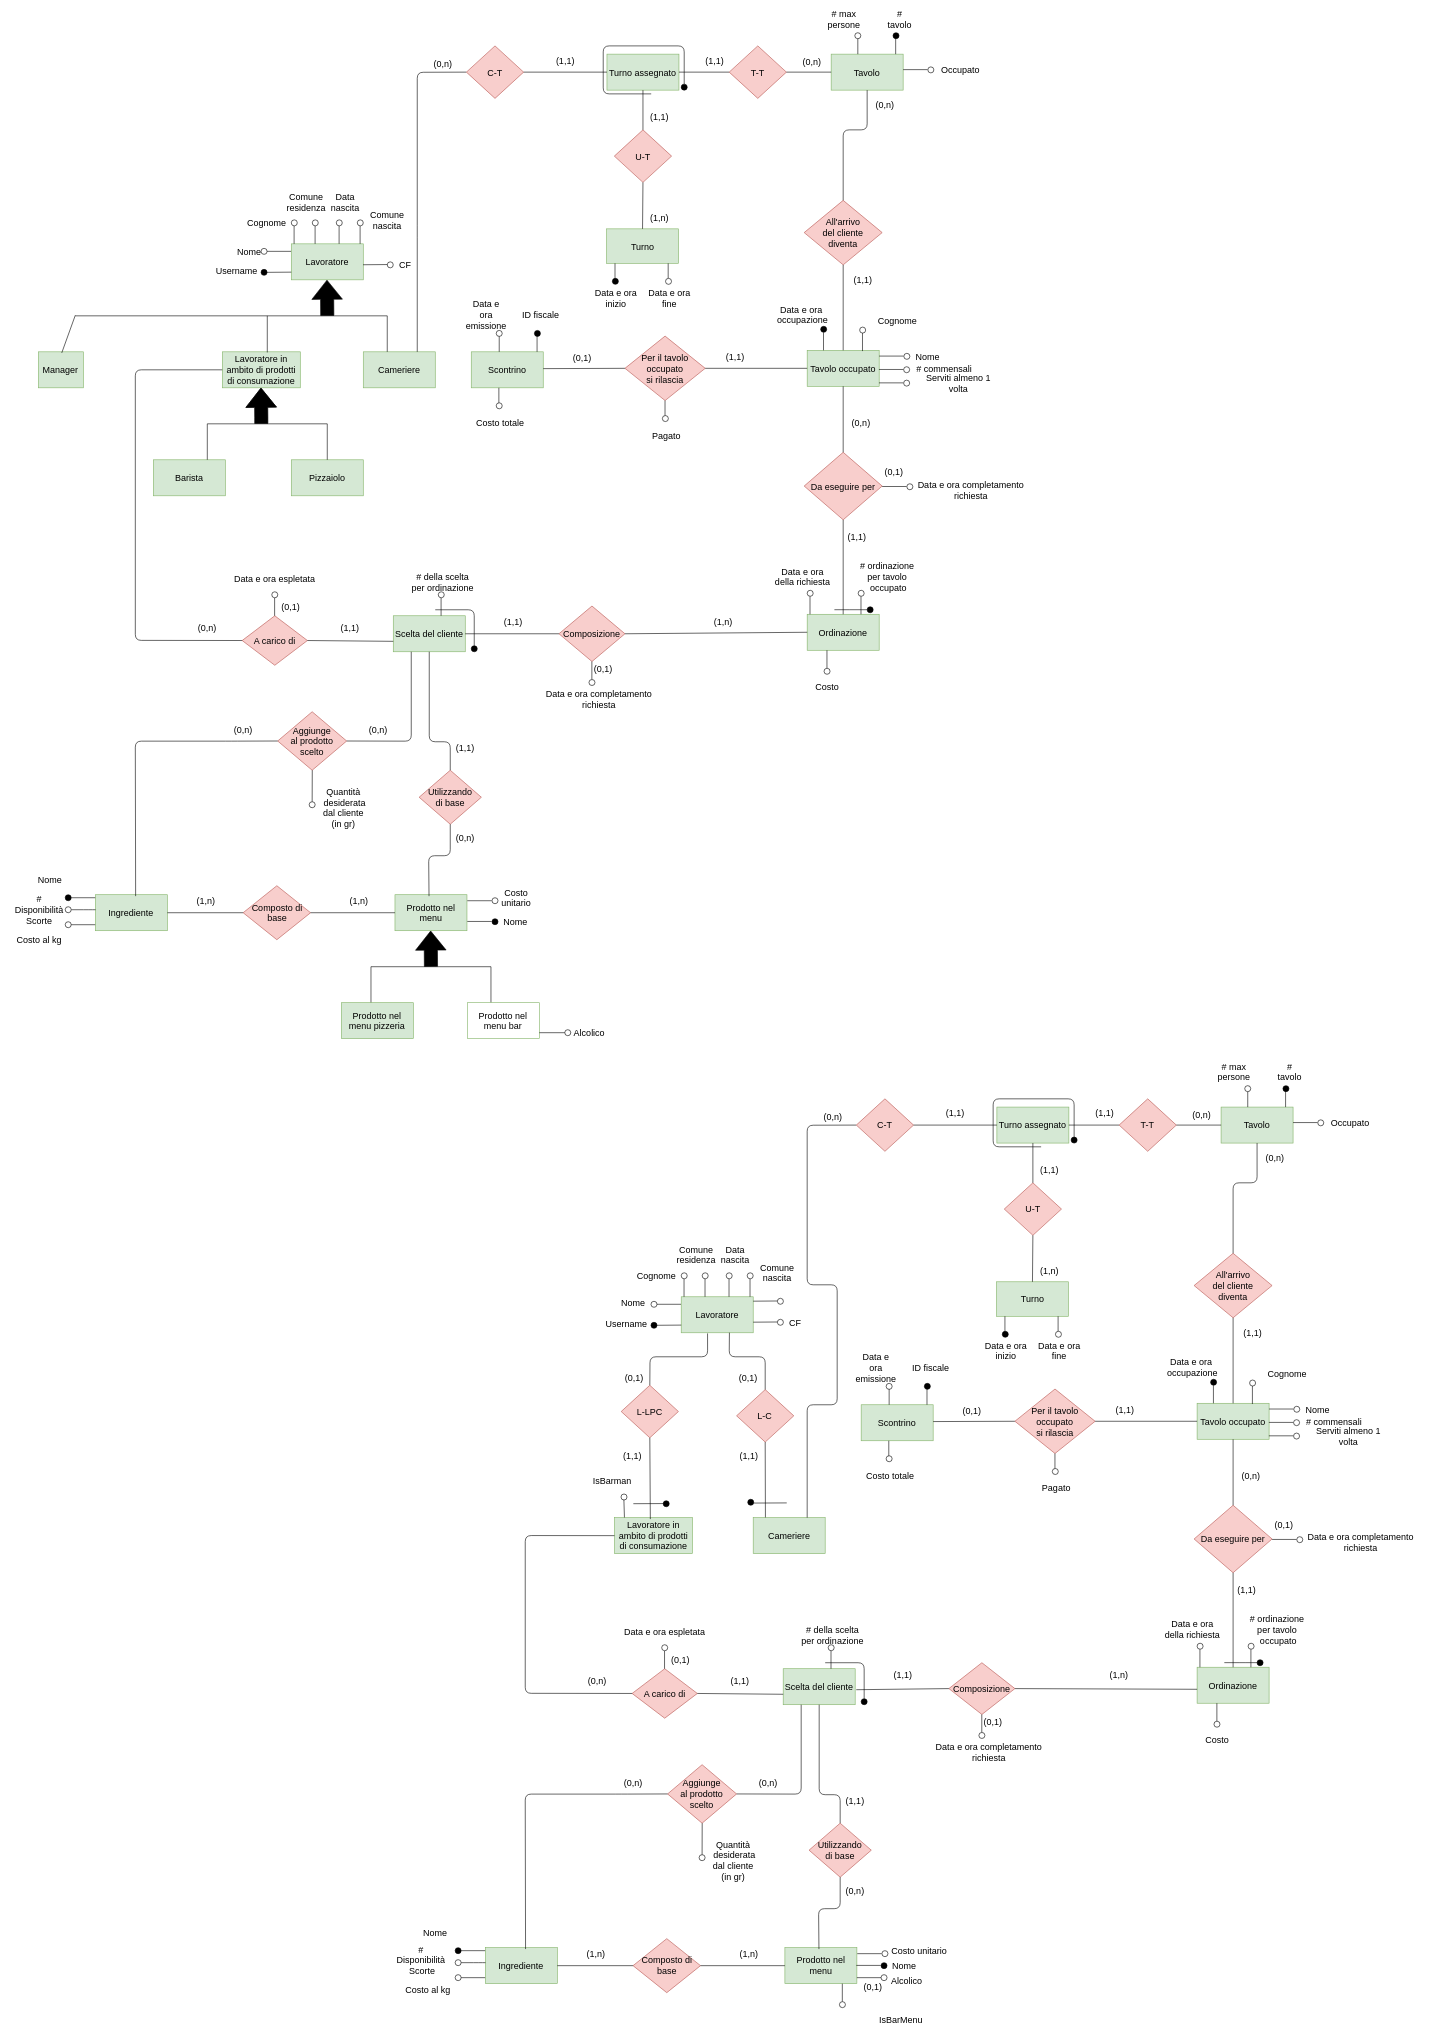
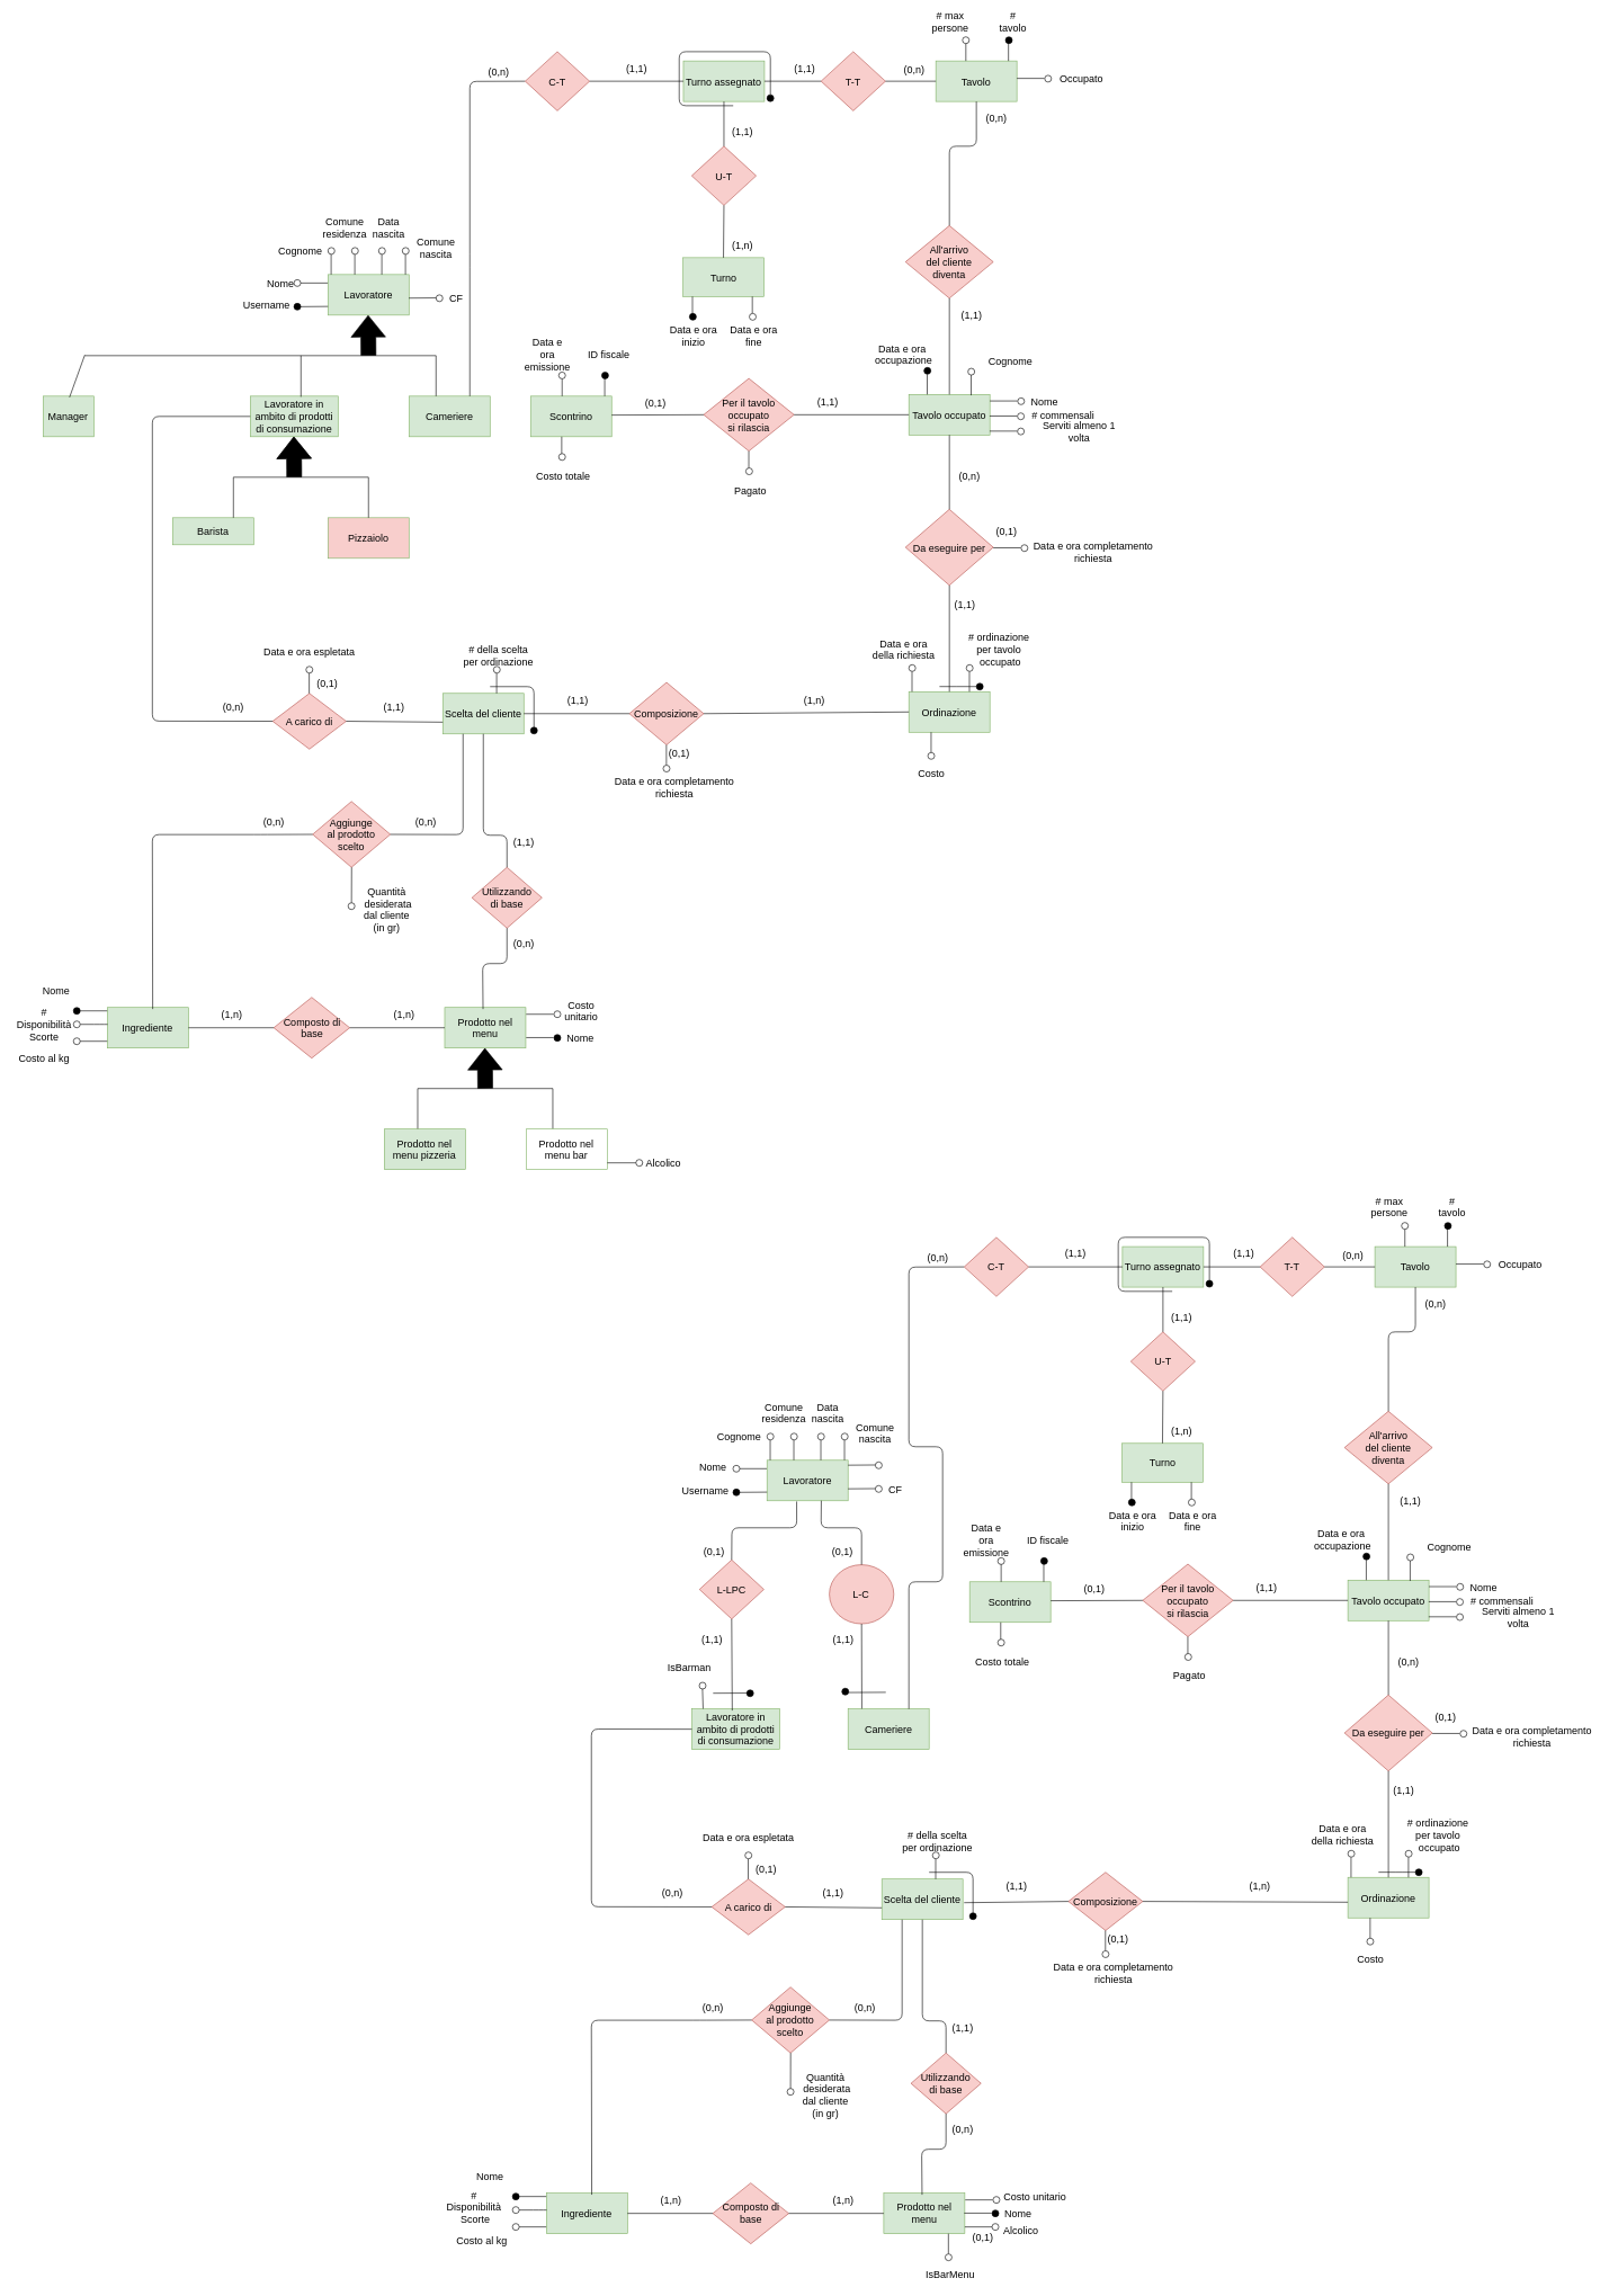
- <mxCell id="6" value="Barista" style="rounded=0;whiteSpace=wrap;html=1;fontSize=15;fillColor=#d5e8d4;strokeColor=#82b366;" parent="1" vertex="1"><mxGeometry x="255" y="766" width="120" height="60" as="geometry" /></mxCell>
+ <mxCell id="6" value="Barista" style="rounded=0;whiteSpace=wrap;html=1;fontSize=15;fillColor=#d5e8d4;strokeColor=#82b366;" parent="1" vertex="1"><mxGeometry x="255" y="766" width="120" height="40" as="geometry" /></mxCell>
- <mxCell id="7" value="Pizzaiolo" style="rounded=0;whiteSpace=wrap;html=1;fontSize=15;fillColor=#d5e8d4;strokeColor=#82b366;" parent="1" vertex="1"><mxGeometry x="485" y="766" width="120" height="60" as="geometry" /></mxCell>
+ <mxCell id="7" value="Pizzaiolo" style="rounded=0;whiteSpace=wrap;html=1;fontSize=15;fillColor=#f8cecc;strokeColor=#82b366;" parent="1" vertex="1"><mxGeometry x="485" y="766" width="120" height="60" as="geometry" /></mxCell>
- <mxCell id="406" value="L-C" style="rhombus;whiteSpace=wrap;html=1;fontSize=15;fillColor=#f8cecc;strokeColor=#b85450;" vertex="1" parent="1"><mxGeometry x="1227.32" y="2315.92" width="95.38" height="87.5" as="geometry" /></mxCell>
+ <mxCell id="406" value="L-C" style="ellipse;whiteSpace=wrap;html=1;fontSize=15;fillColor=#f8cecc;strokeColor=#b85450;" vertex="1" parent="1"><mxGeometry x="1227.32" y="2315.92" width="95.38" height="87.5" as="geometry" /></mxCell>
- <mxCell id="417" value="IsBarMenu" style="text;html=1;strokeColor=none;fillColor=none;align=center;verticalAlign=middle;whiteSpace=wrap;rounded=0;fontSize=15;" vertex="1" parent="1"><mxGeometry x="1460" y="3356.25" width="82.5" height="20" as="geometry" /></mxCell>
+ <mxCell id="417" value="IsBarMenu" style="text;html=1;strokeColor=none;fillColor=none;align=center;verticalAlign=middle;whiteSpace=wrap;rounded=0;fontSize=15;" vertex="1" parent="1"><mxGeometry x="1365" y="3356.25" width="82.5" height="20" as="geometry" /></mxCell>
